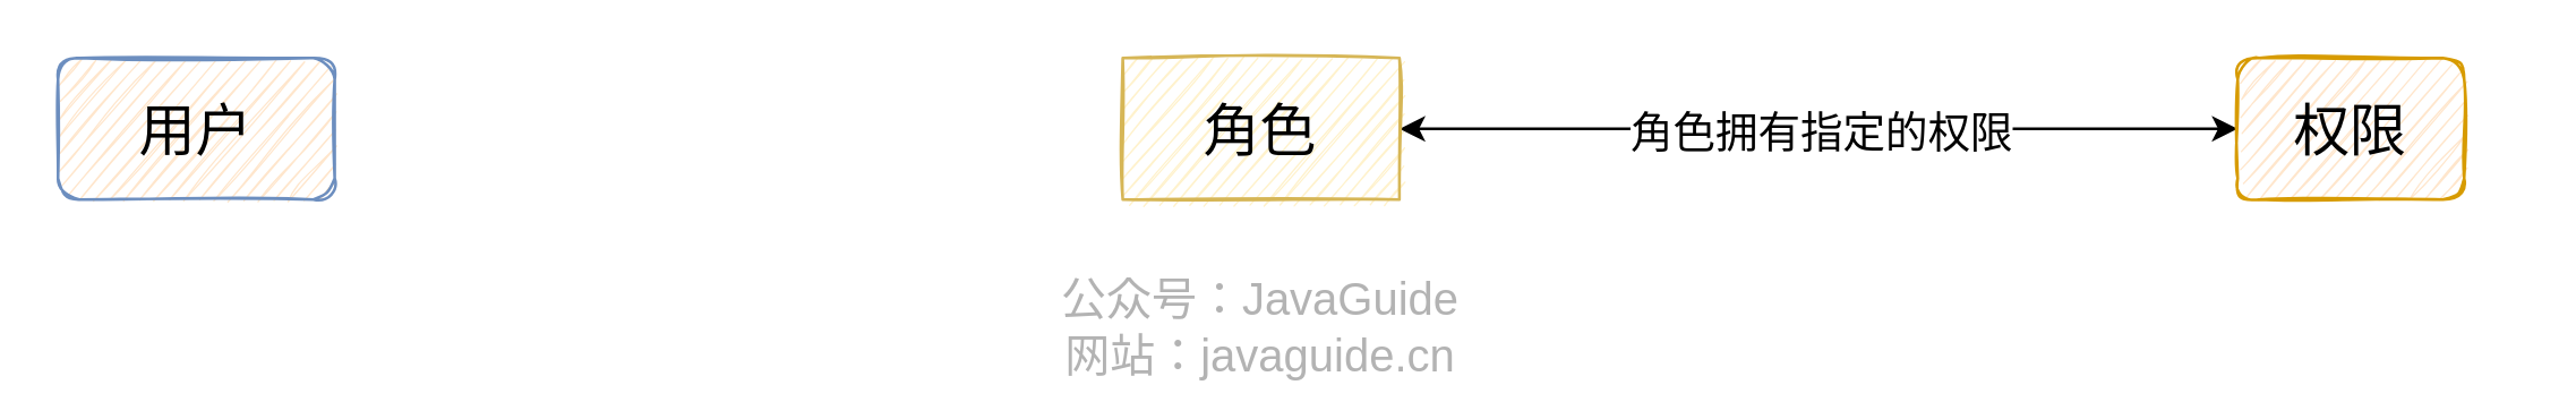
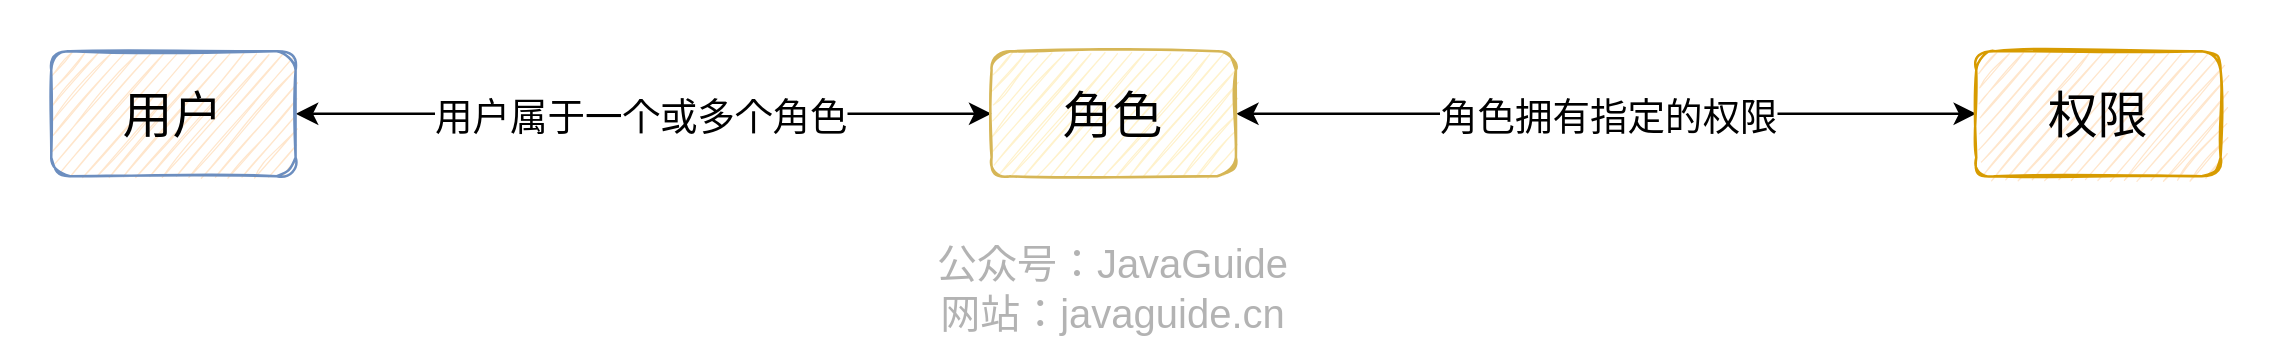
+ <mxCell id="2" style="edgeStyle=orthogonalEdgeStyle;rounded=0;orthogonalLoop=1;jettySize=auto;html=1;startArrow=classic;startFill=1;" edge="1" parent="1" source="4" target="7"><mxGeometry relative="1" as="geometry" /></mxCell>
+ <mxCell id="3" value="&lt;font style=&quot;font-size: 15px&quot;&gt;用户属于一个或多个角色&lt;/font&gt;" style="edgeLabel;html=1;align=center;verticalAlign=middle;resizable=0;points=[];" vertex="1" connectable="0" parent="2"><mxGeometry x="-0.233" y="-2" relative="1" as="geometry"><mxPoint x="30.26" y="-2" as="offset" /></mxGeometry></mxCell>
- <mxCell id="7" value="角色" style="whiteSpace=wrap;html=1;fillColor=#fff2cc;strokeColor=#d6b656;comic=1;shadow=0;strokeWidth=1;fontSize=20;sketch=1;rounded=0;" vertex="1" parent="1"><mxGeometry x="396.13" y="20" width="97.74" height="50" as="geometry" /></mxCell>
+ <mxCell id="7" value="角色" style="rounded=1;whiteSpace=wrap;html=1;fillColor=#fff2cc;strokeColor=#d6b656;comic=1;shadow=0;strokeWidth=1;fontSize=20;sketch=1;" vertex="1" parent="1"><mxGeometry x="396.13" y="20" width="97.74" height="50" as="geometry" /></mxCell>
- <mxCell id="9" value="权限" style="rounded=1;whiteSpace=wrap;html=1;fillColor=#ffe6cc;strokeColor=#d79b00;comic=1;shadow=0;strokeWidth=1;fontSize=20;sketch=1;" vertex="1" parent="1"><mxGeometry x="790" y="20" width="80" height="50" as="geometry" /></mxCell>
+ <mxCell id="9" value="权限" style="rounded=1;whiteSpace=wrap;html=1;fillColor=#ffe6cc;strokeColor=#d79b00;comic=1;shadow=0;strokeWidth=1;fontSize=20;sketch=1;" vertex="1" parent="1"><mxGeometry x="790" y="20" width="97.74" height="50" as="geometry" /></mxCell>
